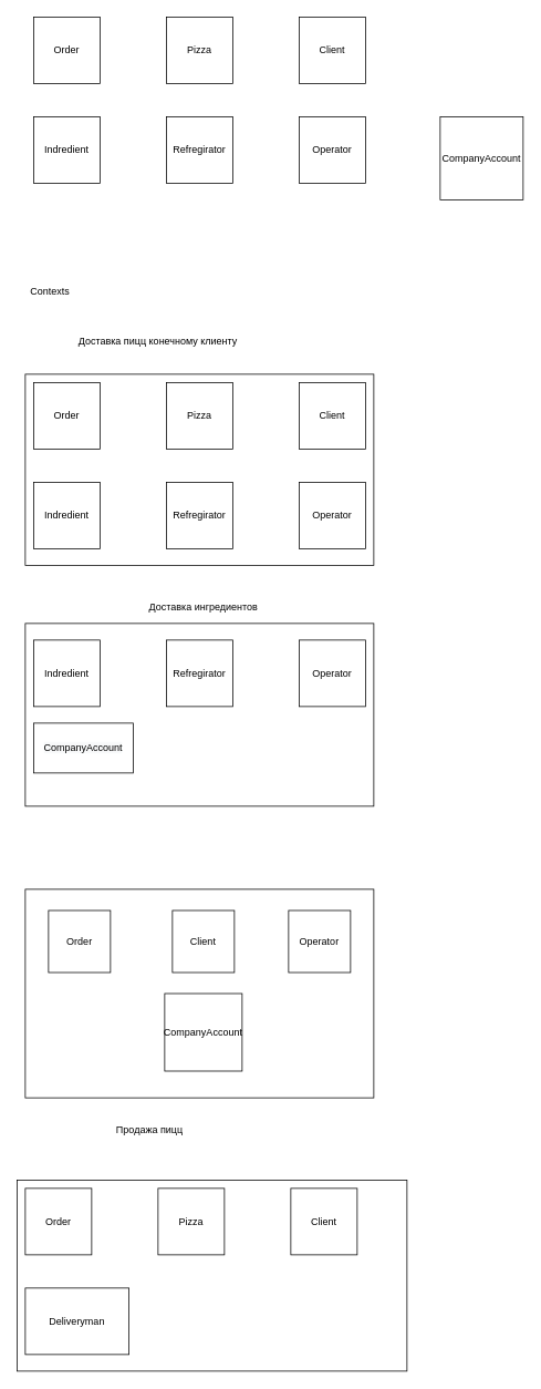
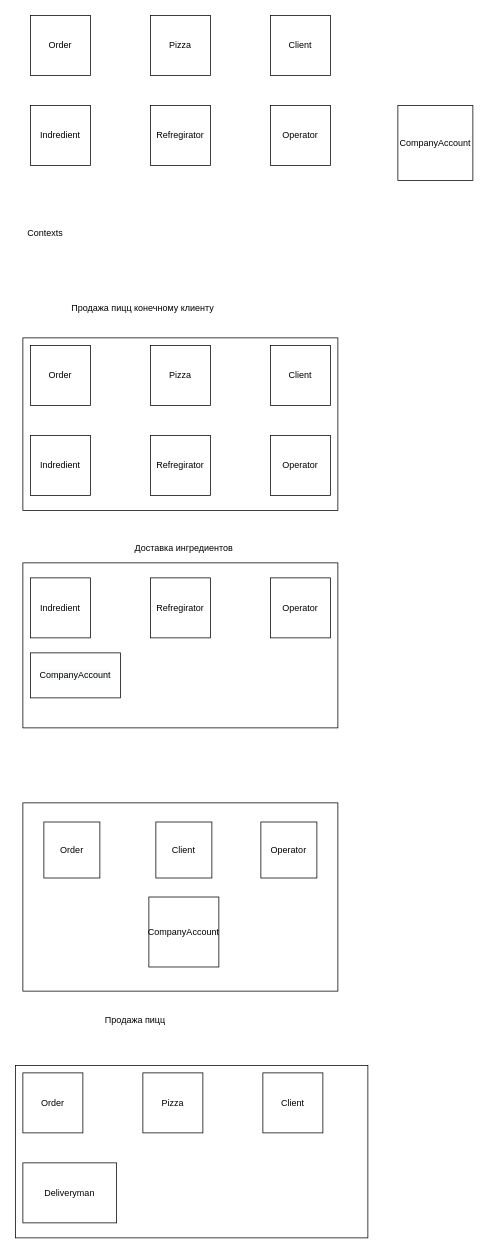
- <mxCell id="8" value="Contexts" style="text;html=1;strokeColor=none;fillColor=none;align=center;verticalAlign=middle;whiteSpace=wrap;rounded=0;" vertex="1" parent="1"><mxGeometry x="40" y="340" width="40" height="20" as="geometry" /></mxCell>
+ <mxCell id="8" value="Contexts" style="text;html=1;strokeColor=none;fillColor=none;align=center;verticalAlign=middle;whiteSpace=wrap;rounded=0;" vertex="1" parent="1"><mxGeometry x="40" y="300" width="40" height="20" as="geometry" /></mxCell>
- <mxCell id="9" value="Доставка пицц конечному клиенту" style="text;html=1;strokeColor=none;fillColor=none;align=center;verticalAlign=middle;whiteSpace=wrap;rounded=0;" vertex="1" parent="1"><mxGeometry x="40" y="400" width="300" height="20" as="geometry" /></mxCell>
+ <mxCell id="9" value="Продажа пицц конечному клиенту" style="text;html=1;strokeColor=none;fillColor=none;align=center;verticalAlign=middle;whiteSpace=wrap;rounded=0;" vertex="1" parent="1"><mxGeometry x="40" y="400" width="300" height="20" as="geometry" /></mxCell>
